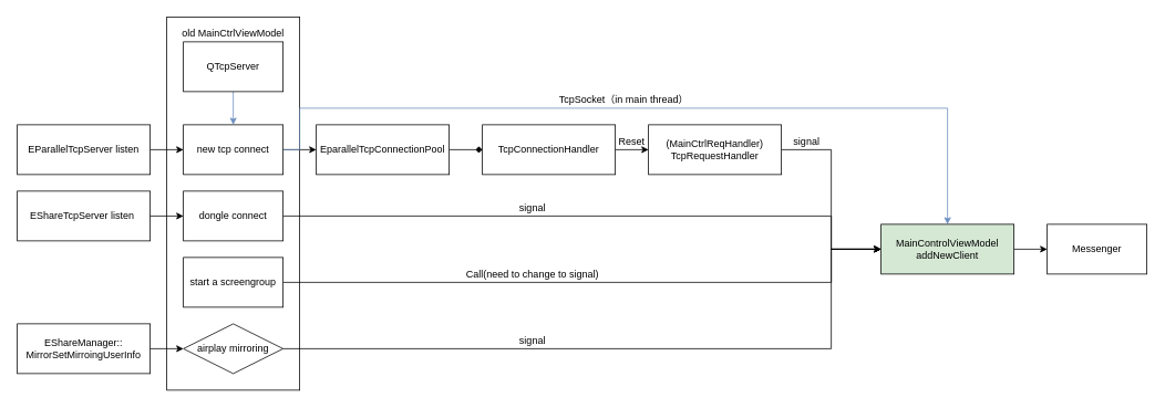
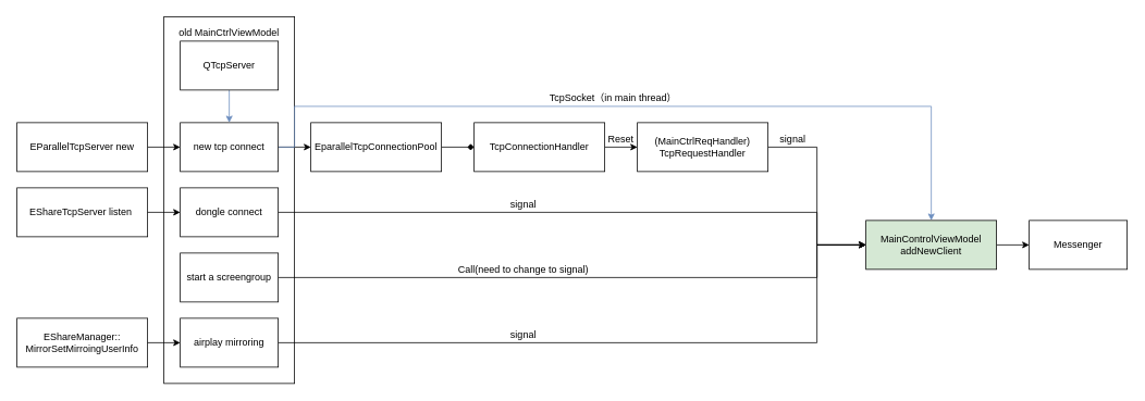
- <mxCell id="13" value="EParallelTcpServer&amp;nbsp;listen" style="rounded=0;whiteSpace=wrap;html=1;" vertex="1" parent="1"><mxGeometry x="20" y="150" width="160" height="60" as="geometry" /></mxCell>
+ <mxCell id="13" value="EParallelTcpServer&amp;nbsp;new" style="rounded=0;whiteSpace=wrap;html=1;" vertex="1" parent="1"><mxGeometry x="20" y="150" width="160" height="60" as="geometry" /></mxCell>
- <mxCell id="11" value="airplay&amp;nbsp;mirroring" style="rhombus;whiteSpace=wrap;html=1;" vertex="1" parent="1"><mxGeometry x="220" y="390" width="120" height="60" as="geometry" /></mxCell>
+ <mxCell id="11" value="airplay&amp;nbsp;mirroring" style="rounded=0;whiteSpace=wrap;html=1;" vertex="1" parent="1"><mxGeometry x="220" y="390" width="120" height="60" as="geometry" /></mxCell>
